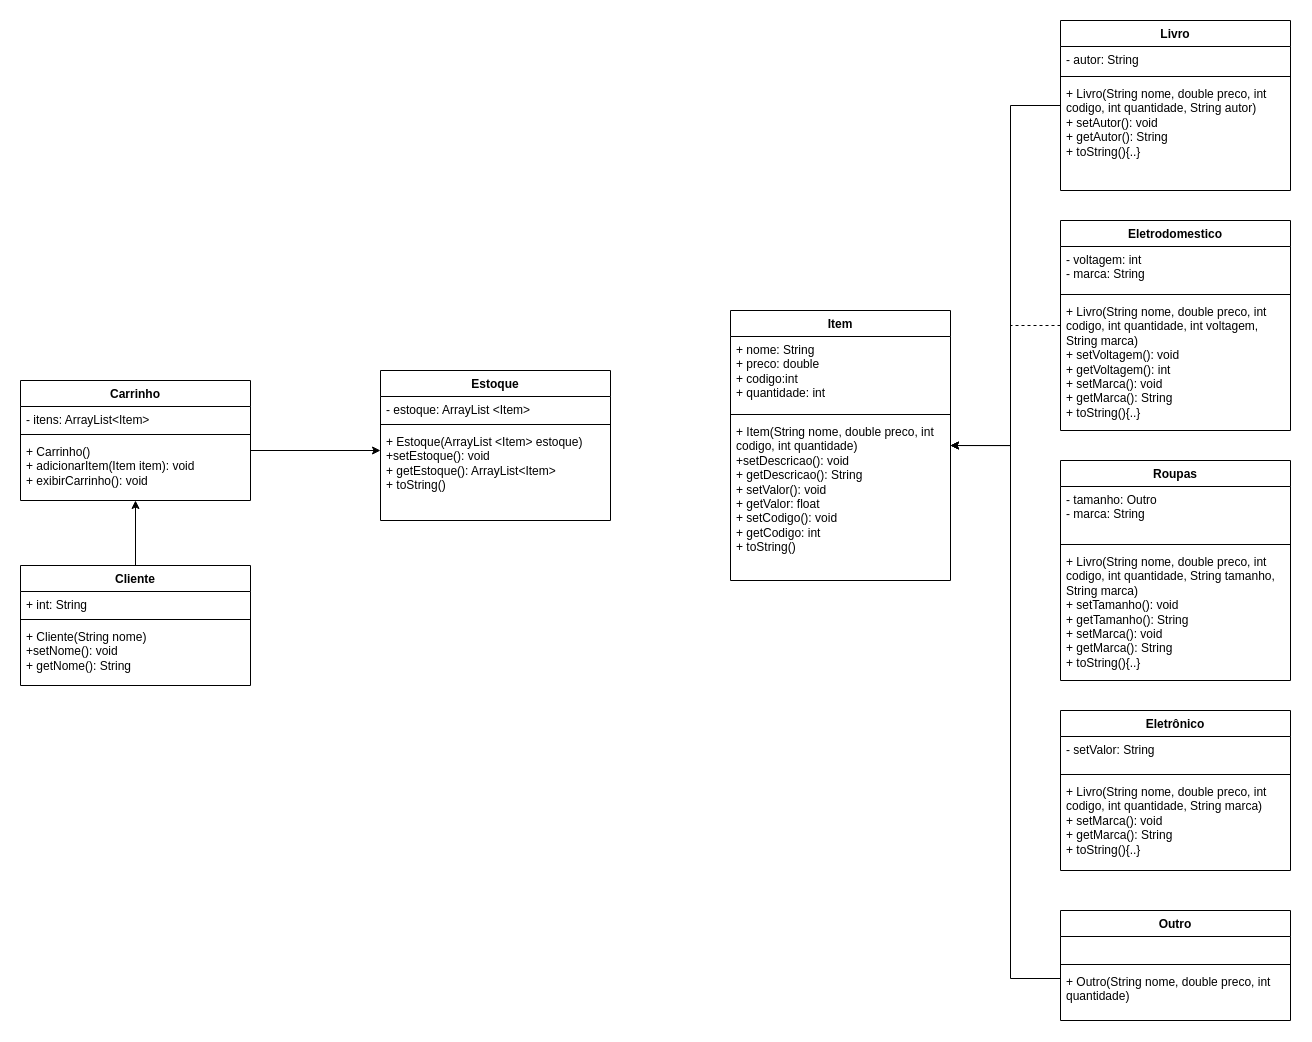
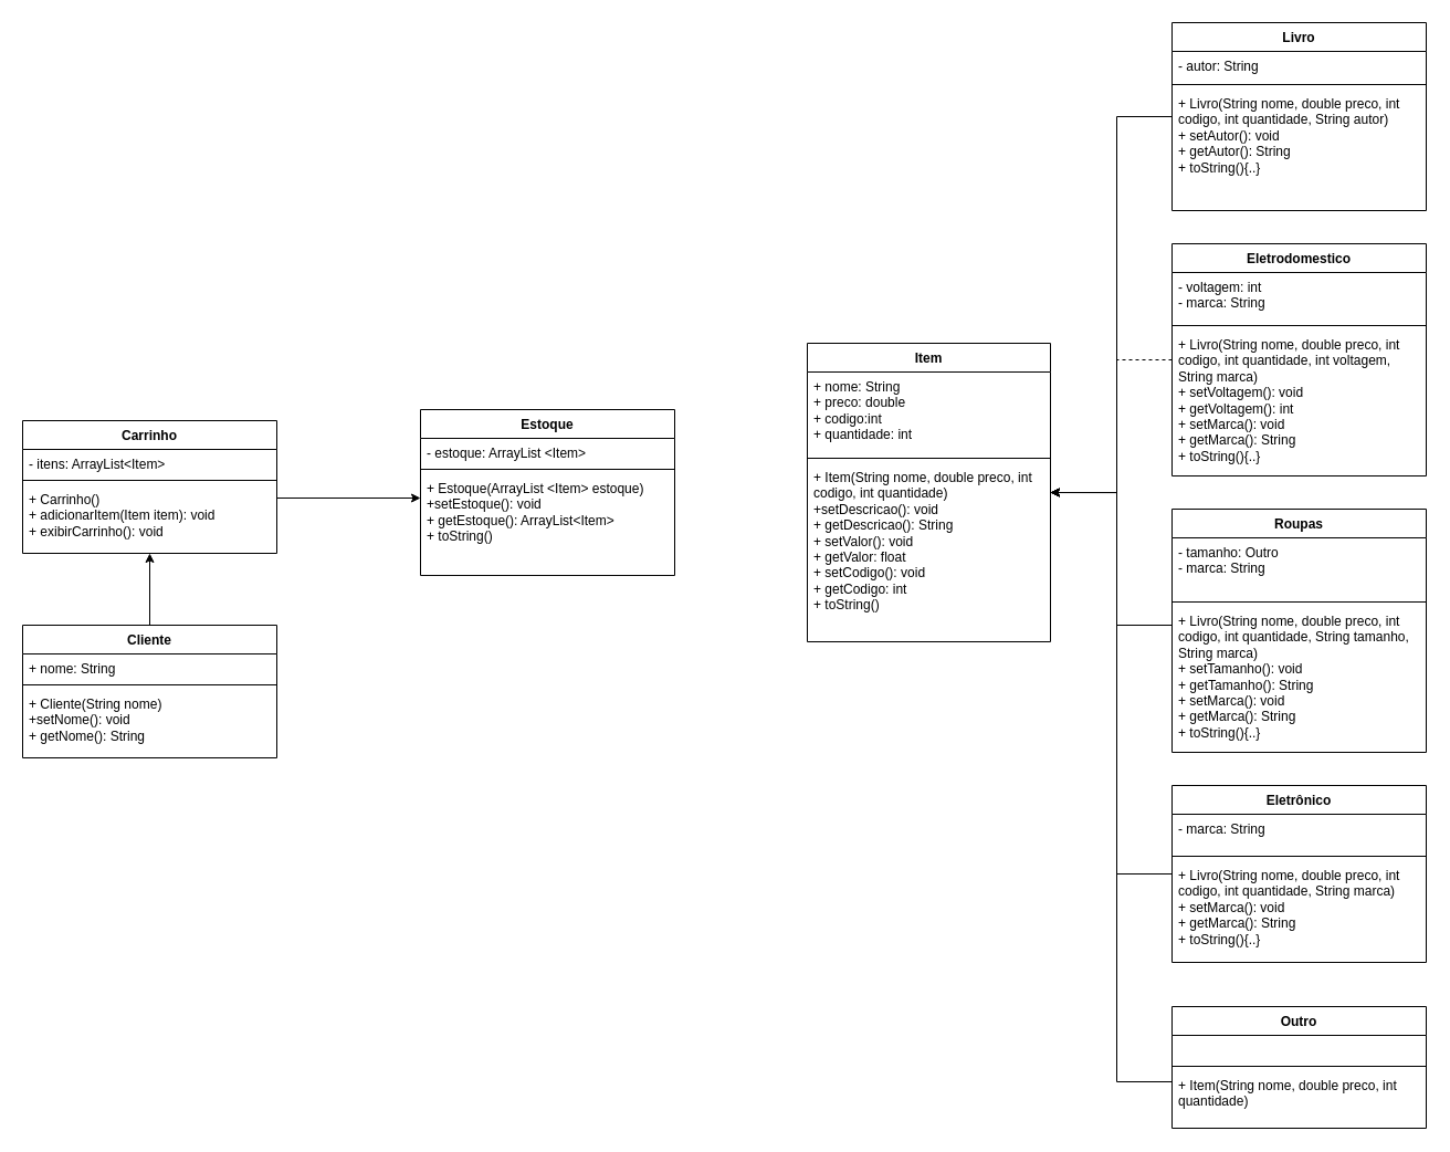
+ <mxCell id="16" style="edgeStyle=orthogonalEdgeStyle;rounded=0;orthogonalLoop=1;jettySize=auto;html=1;" parent="1" source="17" target="7" edge="1"><mxGeometry relative="1" as="geometry"><Array as="points"><mxPoint x="1010" y="565" /><mxPoint x="1010" y="445" /></Array></mxGeometry></mxCell>
- <mxCell id="33" value="+ int: String" style="text;strokeColor=none;fillColor=none;align=left;verticalAlign=top;spacingLeft=4;spacingRight=4;overflow=hidden;rotatable=0;points=[[0,0.5],[1,0.5]];portConstraint=eastwest;whiteSpace=wrap;html=1;" parent="32" vertex="1"><mxGeometry y="26" width="230" height="24" as="geometry" /></mxCell>
+ <mxCell id="33" value="+ nome: String" style="text;strokeColor=none;fillColor=none;align=left;verticalAlign=top;spacingLeft=4;spacingRight=4;overflow=hidden;rotatable=0;points=[[0,0.5],[1,0.5]];portConstraint=eastwest;whiteSpace=wrap;html=1;" parent="32" vertex="1"><mxGeometry y="26" width="230" height="24" as="geometry" /></mxCell>
- <mxCell id="23" value="- setValor: String" style="text;strokeColor=none;fillColor=none;align=left;verticalAlign=top;spacingLeft=4;spacingRight=4;overflow=hidden;rotatable=0;points=[[0,0.5],[1,0.5]];portConstraint=eastwest;whiteSpace=wrap;html=1;" parent="22" vertex="1"><mxGeometry y="26" width="230" height="34" as="geometry" /></mxCell>
+ <mxCell id="23" value="- marca: String" style="text;strokeColor=none;fillColor=none;align=left;verticalAlign=top;spacingLeft=4;spacingRight=4;overflow=hidden;rotatable=0;points=[[0,0.5],[1,0.5]];portConstraint=eastwest;whiteSpace=wrap;html=1;" parent="22" vertex="1"><mxGeometry y="26" width="230" height="34" as="geometry" /></mxCell>
+ <mxCell id="21" style="edgeStyle=orthogonalEdgeStyle;rounded=0;orthogonalLoop=1;jettySize=auto;html=1;" parent="1" source="22" target="7" edge="1"><mxGeometry relative="1" as="geometry"><Array as="points"><mxPoint x="1010" y="790" /><mxPoint x="1010" y="790" /><mxPoint x="1010" y="445" /></Array></mxGeometry></mxCell>
- <mxCell id="43" value="+ Outro(String nome, double preco, int quantidade)" style="text;strokeColor=none;fillColor=none;align=left;verticalAlign=top;spacingLeft=4;spacingRight=4;overflow=hidden;rotatable=0;points=[[0,0.5],[1,0.5]];portConstraint=eastwest;whiteSpace=wrap;html=1;" parent="40" vertex="1"><mxGeometry y="58" width="230" height="52" as="geometry" /></mxCell>
+ <mxCell id="43" value="+ Item(String nome, double preco, int quantidade)" style="text;strokeColor=none;fillColor=none;align=left;verticalAlign=top;spacingLeft=4;spacingRight=4;overflow=hidden;rotatable=0;points=[[0,0.5],[1,0.5]];portConstraint=eastwest;whiteSpace=wrap;html=1;" parent="40" vertex="1"><mxGeometry y="58" width="230" height="52" as="geometry" /></mxCell>
